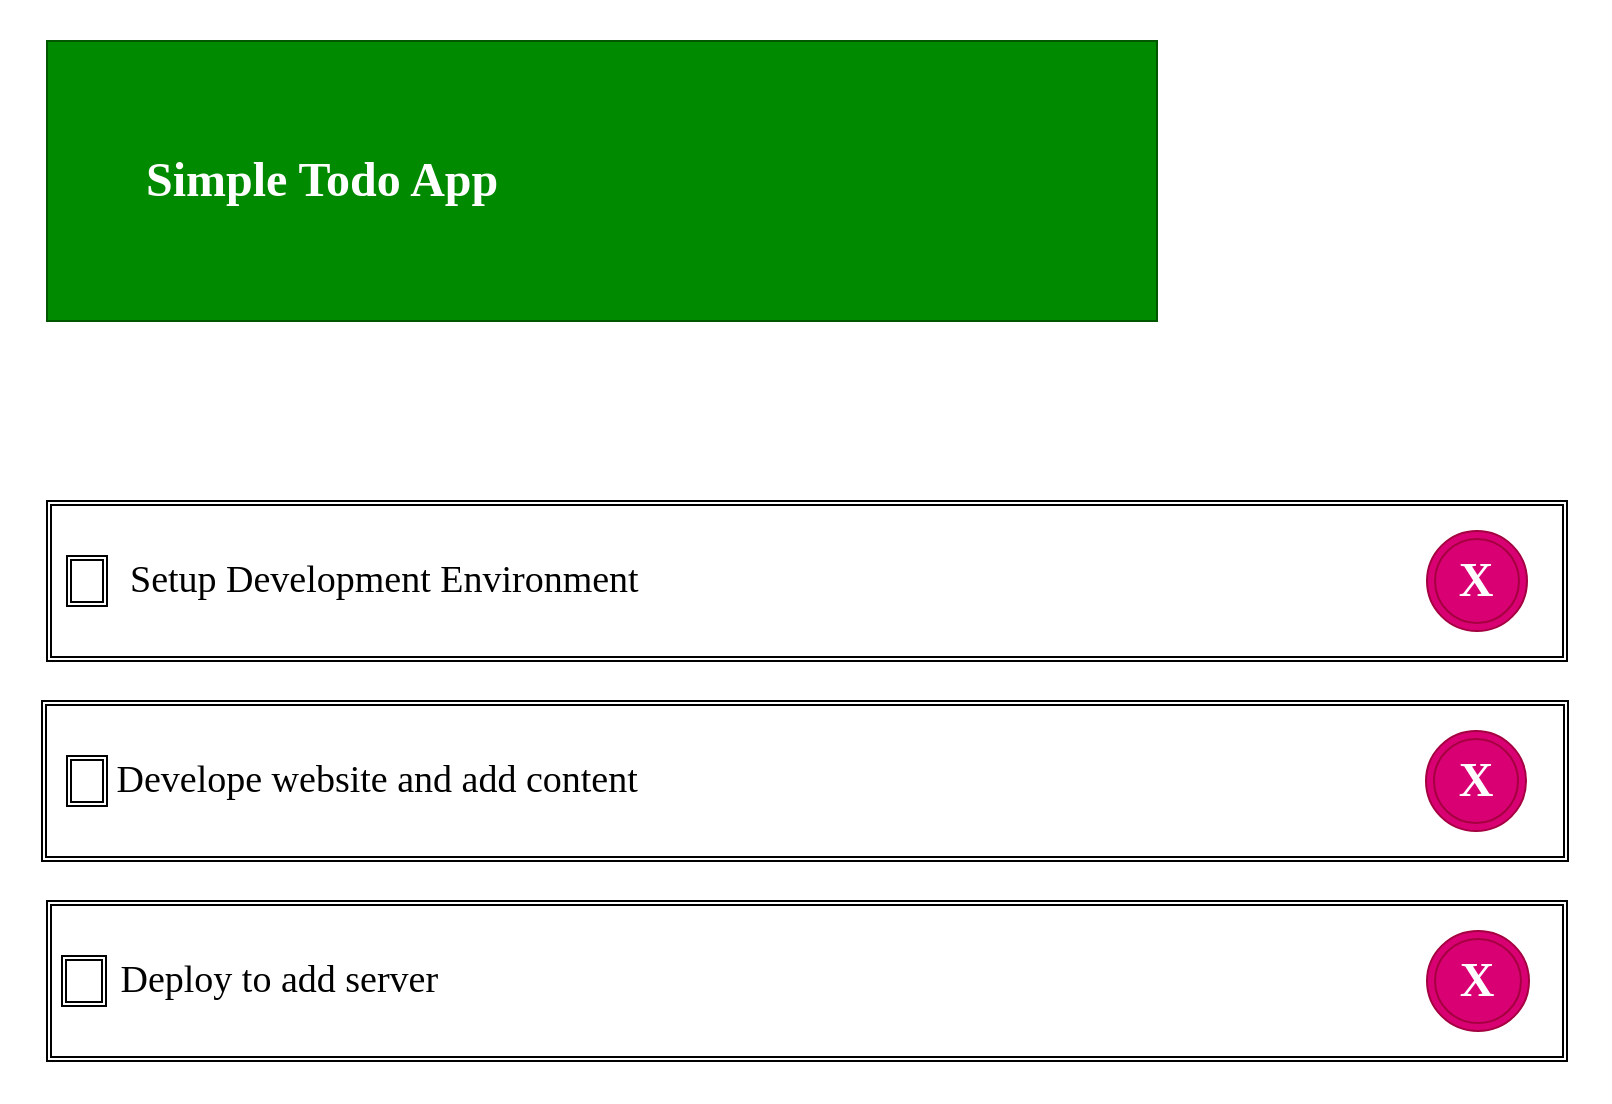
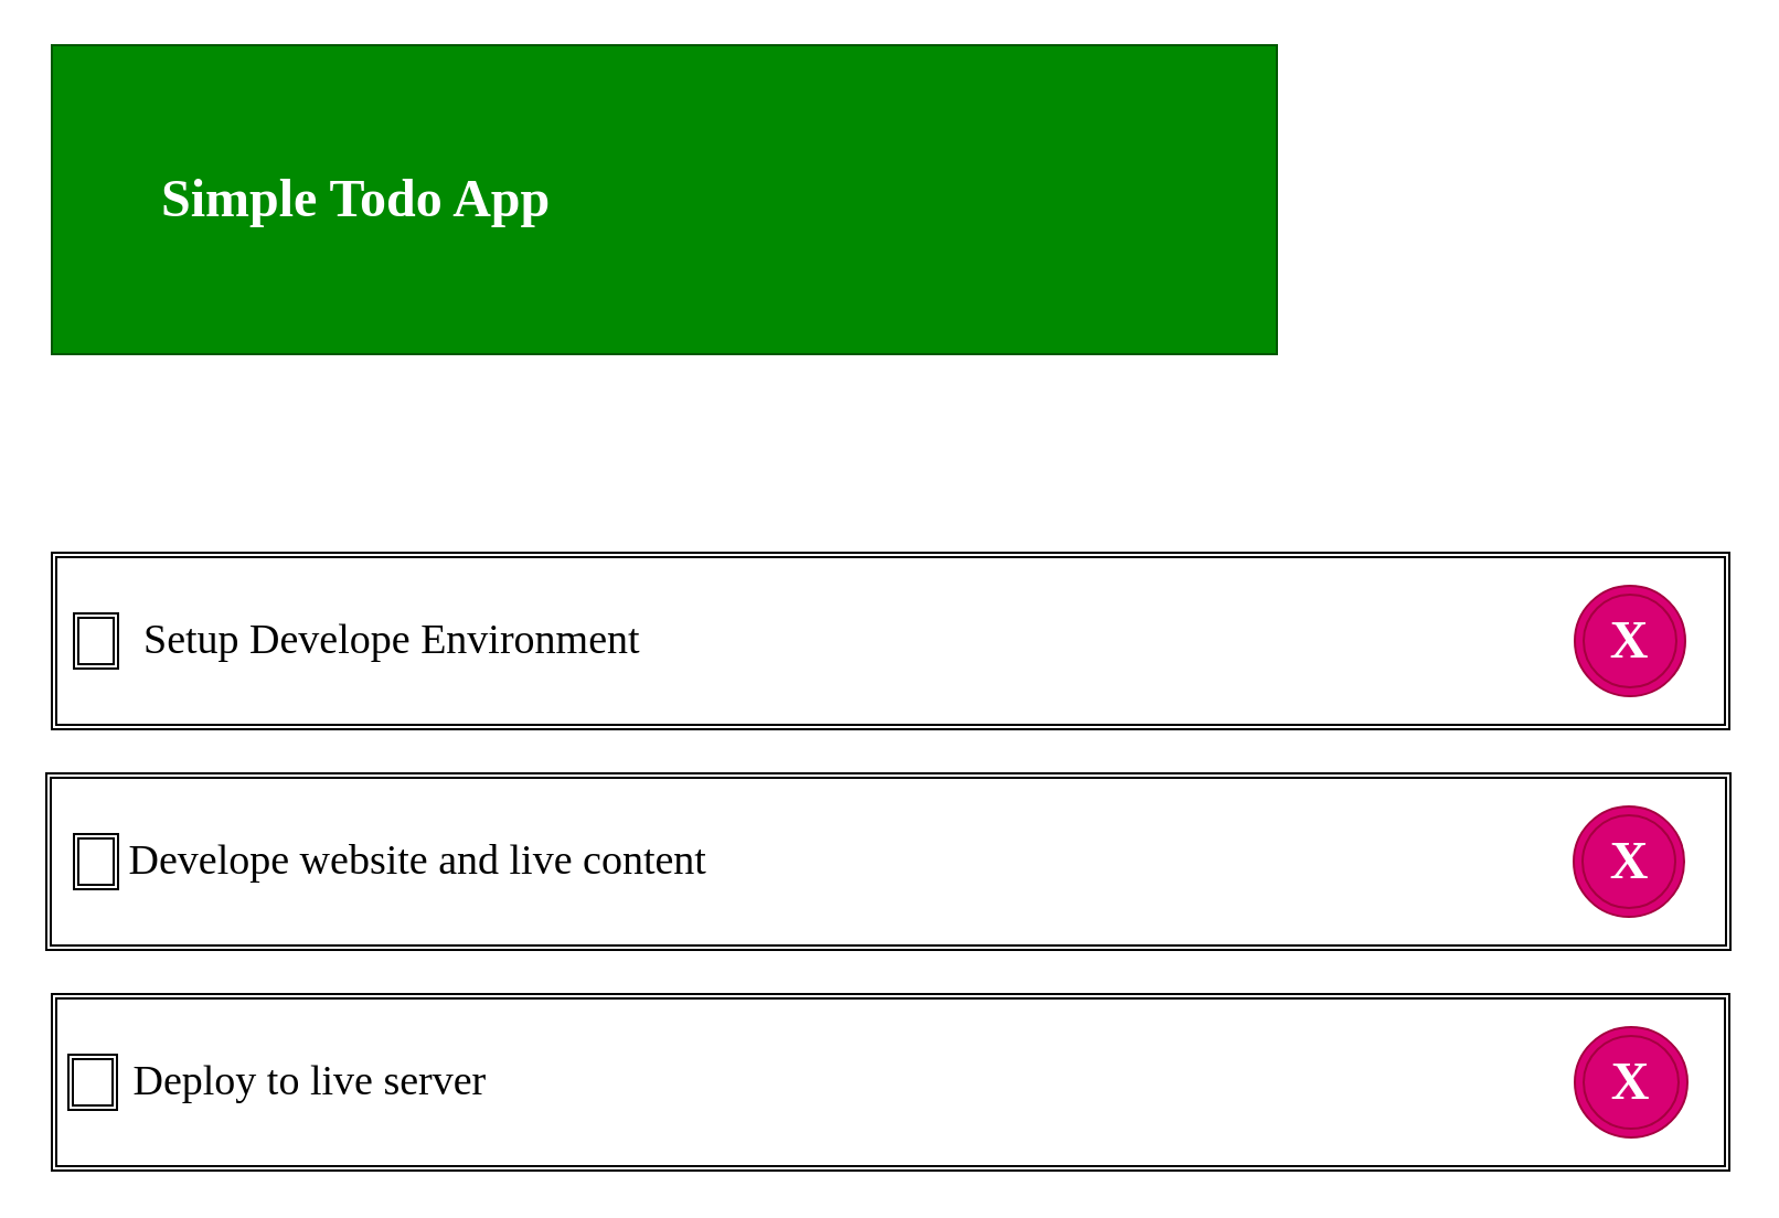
- <mxCell id="3" value="&lt;font face=&quot;Verdana&quot; style=&quot;font-size: 19px&quot;&gt;&amp;nbsp; &amp;nbsp; &amp;nbsp; &amp;nbsp; Setup Development Environment&lt;/font&gt;" style="shape=ext;double=1;rounded=0;whiteSpace=wrap;html=1;align=left;" vertex="1" parent="1"><mxGeometry x="23" y="250" width="760" height="80" as="geometry" /></mxCell>
+ <mxCell id="3" value="&lt;font face=&quot;Verdana&quot; style=&quot;font-size: 19px&quot;&gt;&amp;nbsp; &amp;nbsp; &amp;nbsp; &amp;nbsp; Setup Develope Environment&lt;/font&gt;" style="shape=ext;double=1;rounded=0;whiteSpace=wrap;html=1;align=left;" vertex="1" parent="1"><mxGeometry x="23" y="250" width="760" height="80" as="geometry" /></mxCell>
- <mxCell id="6" value="&lt;font face=&quot;Verdana&quot; style=&quot;font-size: 19px&quot;&gt;&amp;nbsp; &amp;nbsp; &amp;nbsp; &amp;nbsp;Develope website and add content&lt;/font&gt;" style="shape=ext;double=1;rounded=0;whiteSpace=wrap;html=1;align=left;" vertex="1" parent="1"><mxGeometry x="20.5" y="350" width="763" height="80" as="geometry" /></mxCell>
+ <mxCell id="6" value="&lt;font face=&quot;Verdana&quot; style=&quot;font-size: 19px&quot;&gt;&amp;nbsp; &amp;nbsp; &amp;nbsp; &amp;nbsp;Develope website and live content&lt;/font&gt;" style="shape=ext;double=1;rounded=0;whiteSpace=wrap;html=1;align=left;" vertex="1" parent="1"><mxGeometry x="20.5" y="350" width="763" height="80" as="geometry" /></mxCell>
- <mxCell id="9" value="&lt;font face=&quot;Verdana&quot; style=&quot;font-size: 19px&quot;&gt;&amp;nbsp; &amp;nbsp; &amp;nbsp; &amp;nbsp;Deploy to add server&lt;/font&gt;" style="shape=ext;double=1;rounded=0;whiteSpace=wrap;html=1;align=left;" vertex="1" parent="1"><mxGeometry x="23" y="450" width="760" height="80" as="geometry" /></mxCell>
+ <mxCell id="9" value="&lt;font face=&quot;Verdana&quot; style=&quot;font-size: 19px&quot;&gt;&amp;nbsp; &amp;nbsp; &amp;nbsp; &amp;nbsp;Deploy to live server&lt;/font&gt;" style="shape=ext;double=1;rounded=0;whiteSpace=wrap;html=1;align=left;" vertex="1" parent="1"><mxGeometry x="23" y="450" width="760" height="80" as="geometry" /></mxCell>
